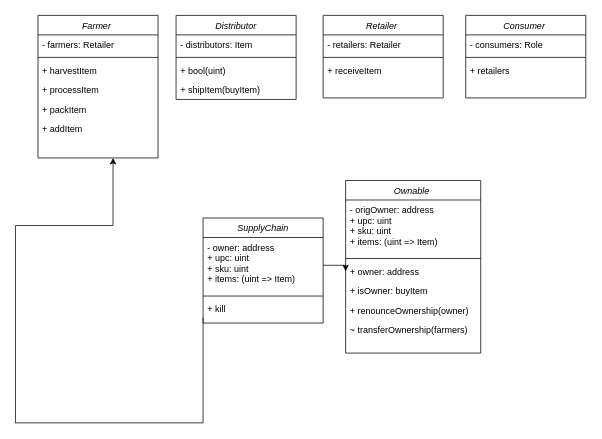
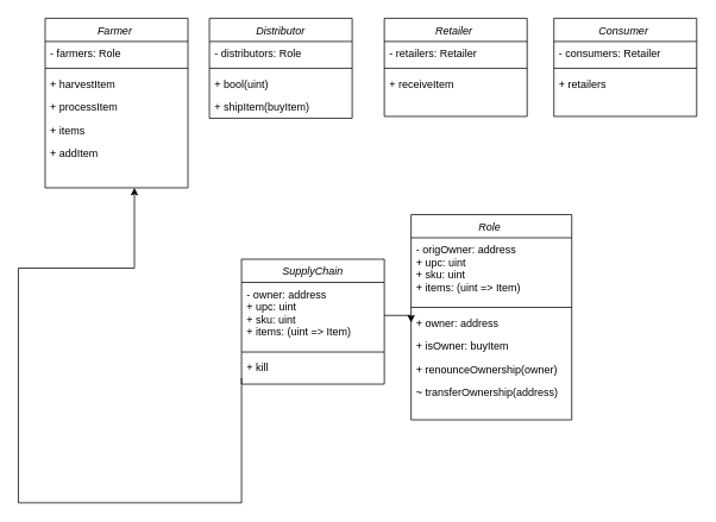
- <mxCell id="3" value="- farmers: Retailer" style="text;align=left;verticalAlign=top;spacingLeft=4;spacingRight=4;overflow=hidden;rotatable=0;points=[[0,0.5],[1,0.5]];portConstraint=eastwest;" vertex="1" parent="2"><mxGeometry y="26" width="160" height="26" as="geometry" /></mxCell>
+ <mxCell id="3" value="- farmers: Role" style="text;align=left;verticalAlign=top;spacingLeft=4;spacingRight=4;overflow=hidden;rotatable=0;points=[[0,0.5],[1,0.5]];portConstraint=eastwest;" vertex="1" parent="2"><mxGeometry y="26" width="160" height="26" as="geometry" /></mxCell>
- <mxCell id="10" value="- distributors: Item" style="text;align=left;verticalAlign=top;spacingLeft=4;spacingRight=4;overflow=hidden;rotatable=0;points=[[0,0.5],[1,0.5]];portConstraint=eastwest;" vertex="1" parent="9"><mxGeometry y="26" width="160" height="26" as="geometry" /></mxCell>
+ <mxCell id="10" value="- distributors: Role" style="text;align=left;verticalAlign=top;spacingLeft=4;spacingRight=4;overflow=hidden;rotatable=0;points=[[0,0.5],[1,0.5]];portConstraint=eastwest;" vertex="1" parent="9"><mxGeometry y="26" width="160" height="26" as="geometry" /></mxCell>
- <mxCell id="15" value="- consumers: Role" style="text;align=left;verticalAlign=top;spacingLeft=4;spacingRight=4;overflow=hidden;rotatable=0;points=[[0,0.5],[1,0.5]];portConstraint=eastwest;" vertex="1" parent="14"><mxGeometry y="26" width="160" height="26" as="geometry" /></mxCell>
+ <mxCell id="15" value="- consumers: Retailer" style="text;align=left;verticalAlign=top;spacingLeft=4;spacingRight=4;overflow=hidden;rotatable=0;points=[[0,0.5],[1,0.5]];portConstraint=eastwest;" vertex="1" parent="14"><mxGeometry y="26" width="160" height="26" as="geometry" /></mxCell>
- <mxCell id="7" value="+ packItem&#10;" style="text;align=left;verticalAlign=top;spacingLeft=4;spacingRight=4;overflow=hidden;rotatable=0;points=[[0,0.5],[1,0.5]];portConstraint=eastwest;" vertex="1" parent="2"><mxGeometry y="112" width="160" height="26" as="geometry" /></mxCell>
+ <mxCell id="7" value="+ items&#10;" style="text;align=left;verticalAlign=top;spacingLeft=4;spacingRight=4;overflow=hidden;rotatable=0;points=[[0,0.5],[1,0.5]];portConstraint=eastwest;" vertex="1" parent="2"><mxGeometry y="112" width="160" height="26" as="geometry" /></mxCell>
- <mxCell id="27" value="Ownable &#10;" style="swimlane;fontStyle=2;align=center;verticalAlign=top;childLayout=stackLayout;horizontal=1;startSize=26;horizontalStack=0;resizeParent=1;resizeLast=0;collapsible=1;marginBottom=0;rounded=0;shadow=0;strokeWidth=1;" vertex="1" parent="1"><mxGeometry x="460" y="240" width="180" height="230" as="geometry"><mxRectangle x="230" y="140" width="160" height="26" as="alternateBounds" /></mxGeometry></mxCell>
+ <mxCell id="27" value="Role &#10;" style="swimlane;fontStyle=2;align=center;verticalAlign=top;childLayout=stackLayout;horizontal=1;startSize=26;horizontalStack=0;resizeParent=1;resizeLast=0;collapsible=1;marginBottom=0;rounded=0;shadow=0;strokeWidth=1;" vertex="1" parent="1"><mxGeometry x="460" y="240" width="180" height="230" as="geometry"><mxRectangle x="230" y="140" width="160" height="26" as="alternateBounds" /></mxGeometry></mxCell>
- <mxCell id="33" value="~ transferOwnership(farmers)" style="text;align=left;verticalAlign=top;spacingLeft=4;spacingRight=4;overflow=hidden;rotatable=0;points=[[0,0.5],[1,0.5]];portConstraint=eastwest;" vertex="1" parent="27"><mxGeometry y="186" width="180" height="26" as="geometry" /></mxCell>
+ <mxCell id="33" value="~ transferOwnership(address)" style="text;align=left;verticalAlign=top;spacingLeft=4;spacingRight=4;overflow=hidden;rotatable=0;points=[[0,0.5],[1,0.5]];portConstraint=eastwest;" vertex="1" parent="27"><mxGeometry y="186" width="180" height="26" as="geometry" /></mxCell>
